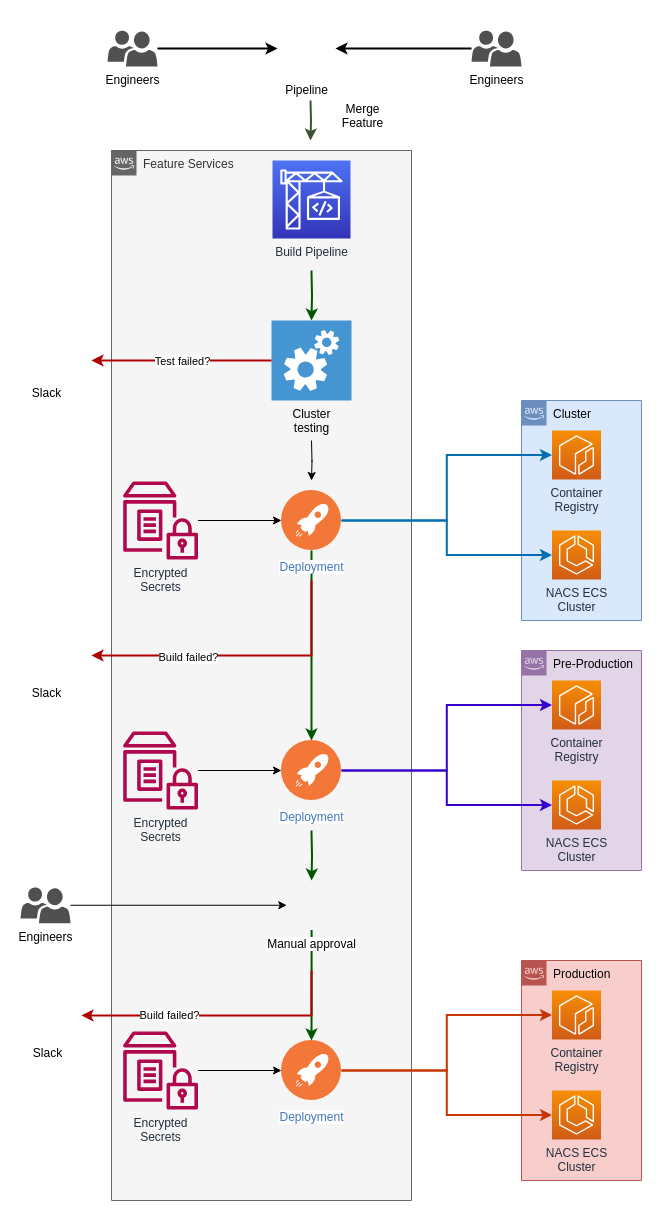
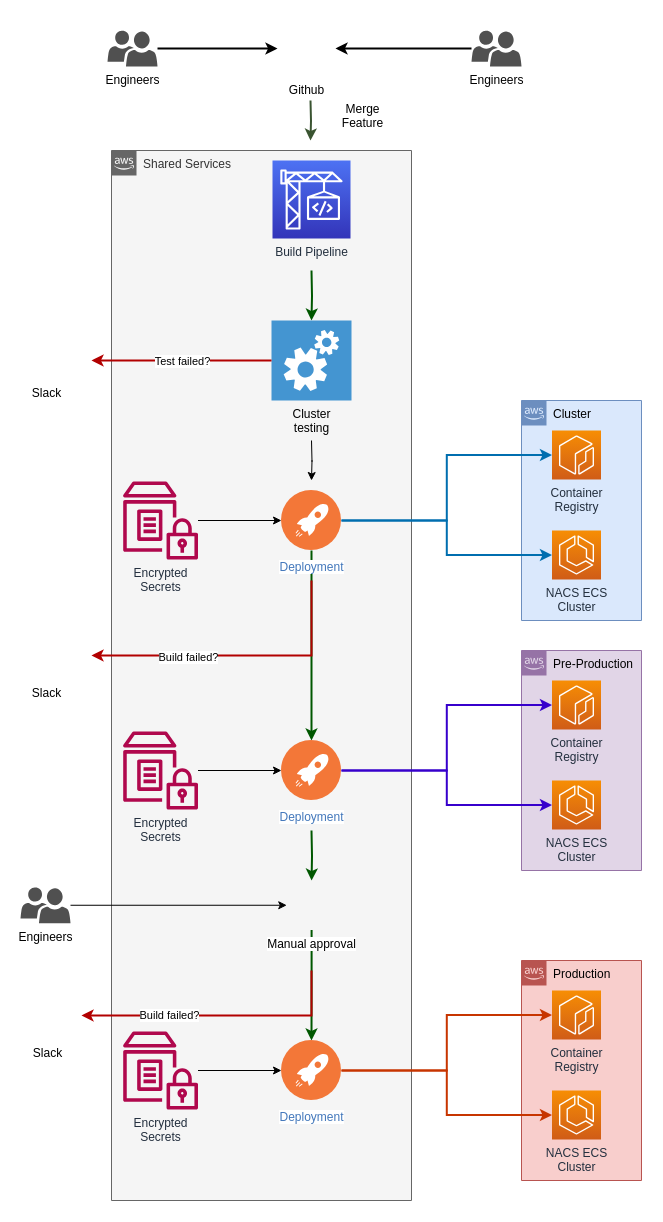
- <mxCell id="5" value="Pipeline" style="shape=image;html=1;verticalAlign=top;verticalLabelPosition=bottom;labelBackgroundColor=#ffffff;imageAspect=0;aspect=fixed;image=https://cdn2.iconfinder.com/data/icons/font-awesome/1792/github-square-128.png" parent="1" vertex="1"><mxGeometry x="278" y="20" width="56" height="56" as="geometry" /></mxCell>
+ <mxCell id="5" value="Github" style="shape=image;html=1;verticalAlign=top;verticalLabelPosition=bottom;labelBackgroundColor=#ffffff;imageAspect=0;aspect=fixed;image=https://cdn2.iconfinder.com/data/icons/font-awesome/1792/github-square-128.png" parent="1" vertex="1"><mxGeometry x="278" y="20" width="56" height="56" as="geometry" /></mxCell>
- <mxCell id="8" value="Feature Services" style="points=[[0,0],[0.25,0],[0.5,0],[0.75,0],[1,0],[1,0.25],[1,0.5],[1,0.75],[1,1],[0.75,1],[0.5,1],[0.25,1],[0,1],[0,0.75],[0,0.5],[0,0.25]];outlineConnect=0;html=1;whiteSpace=wrap;fontSize=12;fontStyle=0;container=1;pointerEvents=0;collapsible=0;recursiveResize=0;shape=mxgraph.aws4.group;grIcon=mxgraph.aws4.group_aws_cloud_alt;strokeColor=#666666;fillColor=#f5f5f5;verticalAlign=top;align=left;spacingLeft=30;dashed=0;fontColor=#333333;" parent="1" vertex="1"><mxGeometry x="111" y="150" width="300" height="1050" as="geometry" /></mxCell>
+ <mxCell id="8" value="Shared Services" style="points=[[0,0],[0.25,0],[0.5,0],[0.75,0],[1,0],[1,0.25],[1,0.5],[1,0.75],[1,1],[0.75,1],[0.5,1],[0.25,1],[0,1],[0,0.75],[0,0.5],[0,0.25]];outlineConnect=0;html=1;whiteSpace=wrap;fontSize=12;fontStyle=0;container=1;pointerEvents=0;collapsible=0;recursiveResize=0;shape=mxgraph.aws4.group;grIcon=mxgraph.aws4.group_aws_cloud_alt;strokeColor=#666666;fillColor=#f5f5f5;verticalAlign=top;align=left;spacingLeft=30;dashed=0;fontColor=#333333;" parent="1" vertex="1"><mxGeometry x="111" y="150" width="300" height="1050" as="geometry" /></mxCell>
